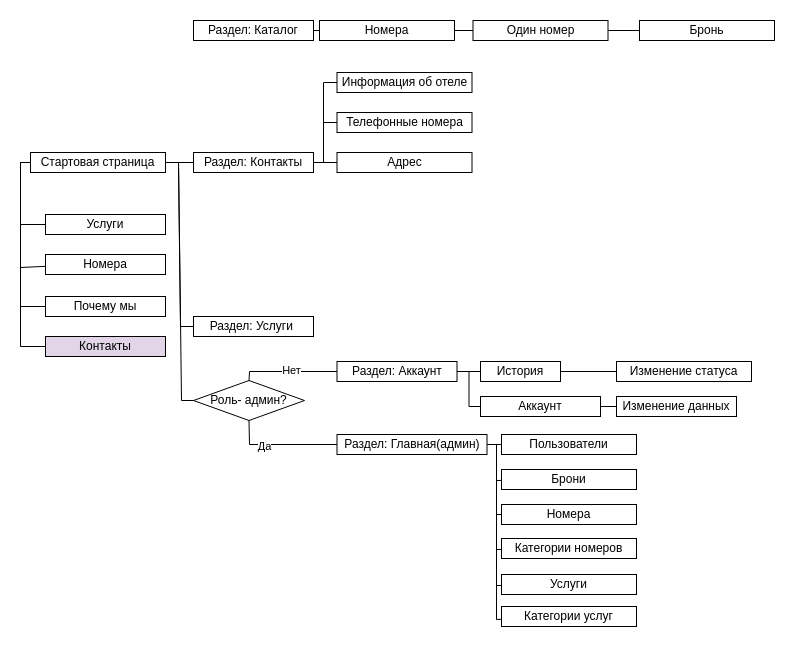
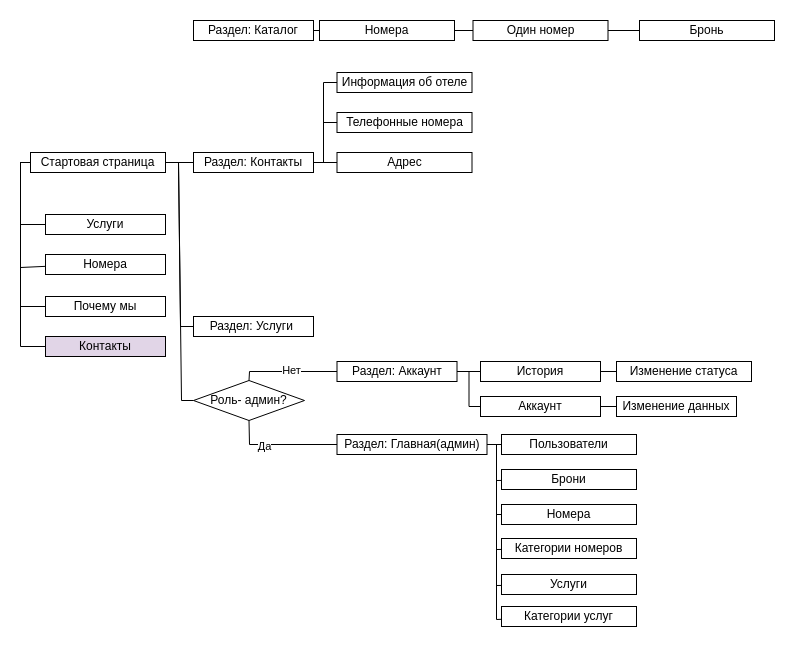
- <mxCell id="26" value="История" style="rounded=0;whiteSpace=wrap;html=1;" parent="1" vertex="1"><mxGeometry x="480" y="361" width="80" height="20" as="geometry" /></mxCell>
+ <mxCell id="26" value="История" style="rounded=0;whiteSpace=wrap;html=1;" parent="1" vertex="1"><mxGeometry x="480" y="361" width="120" height="20" as="geometry" /></mxCell>
